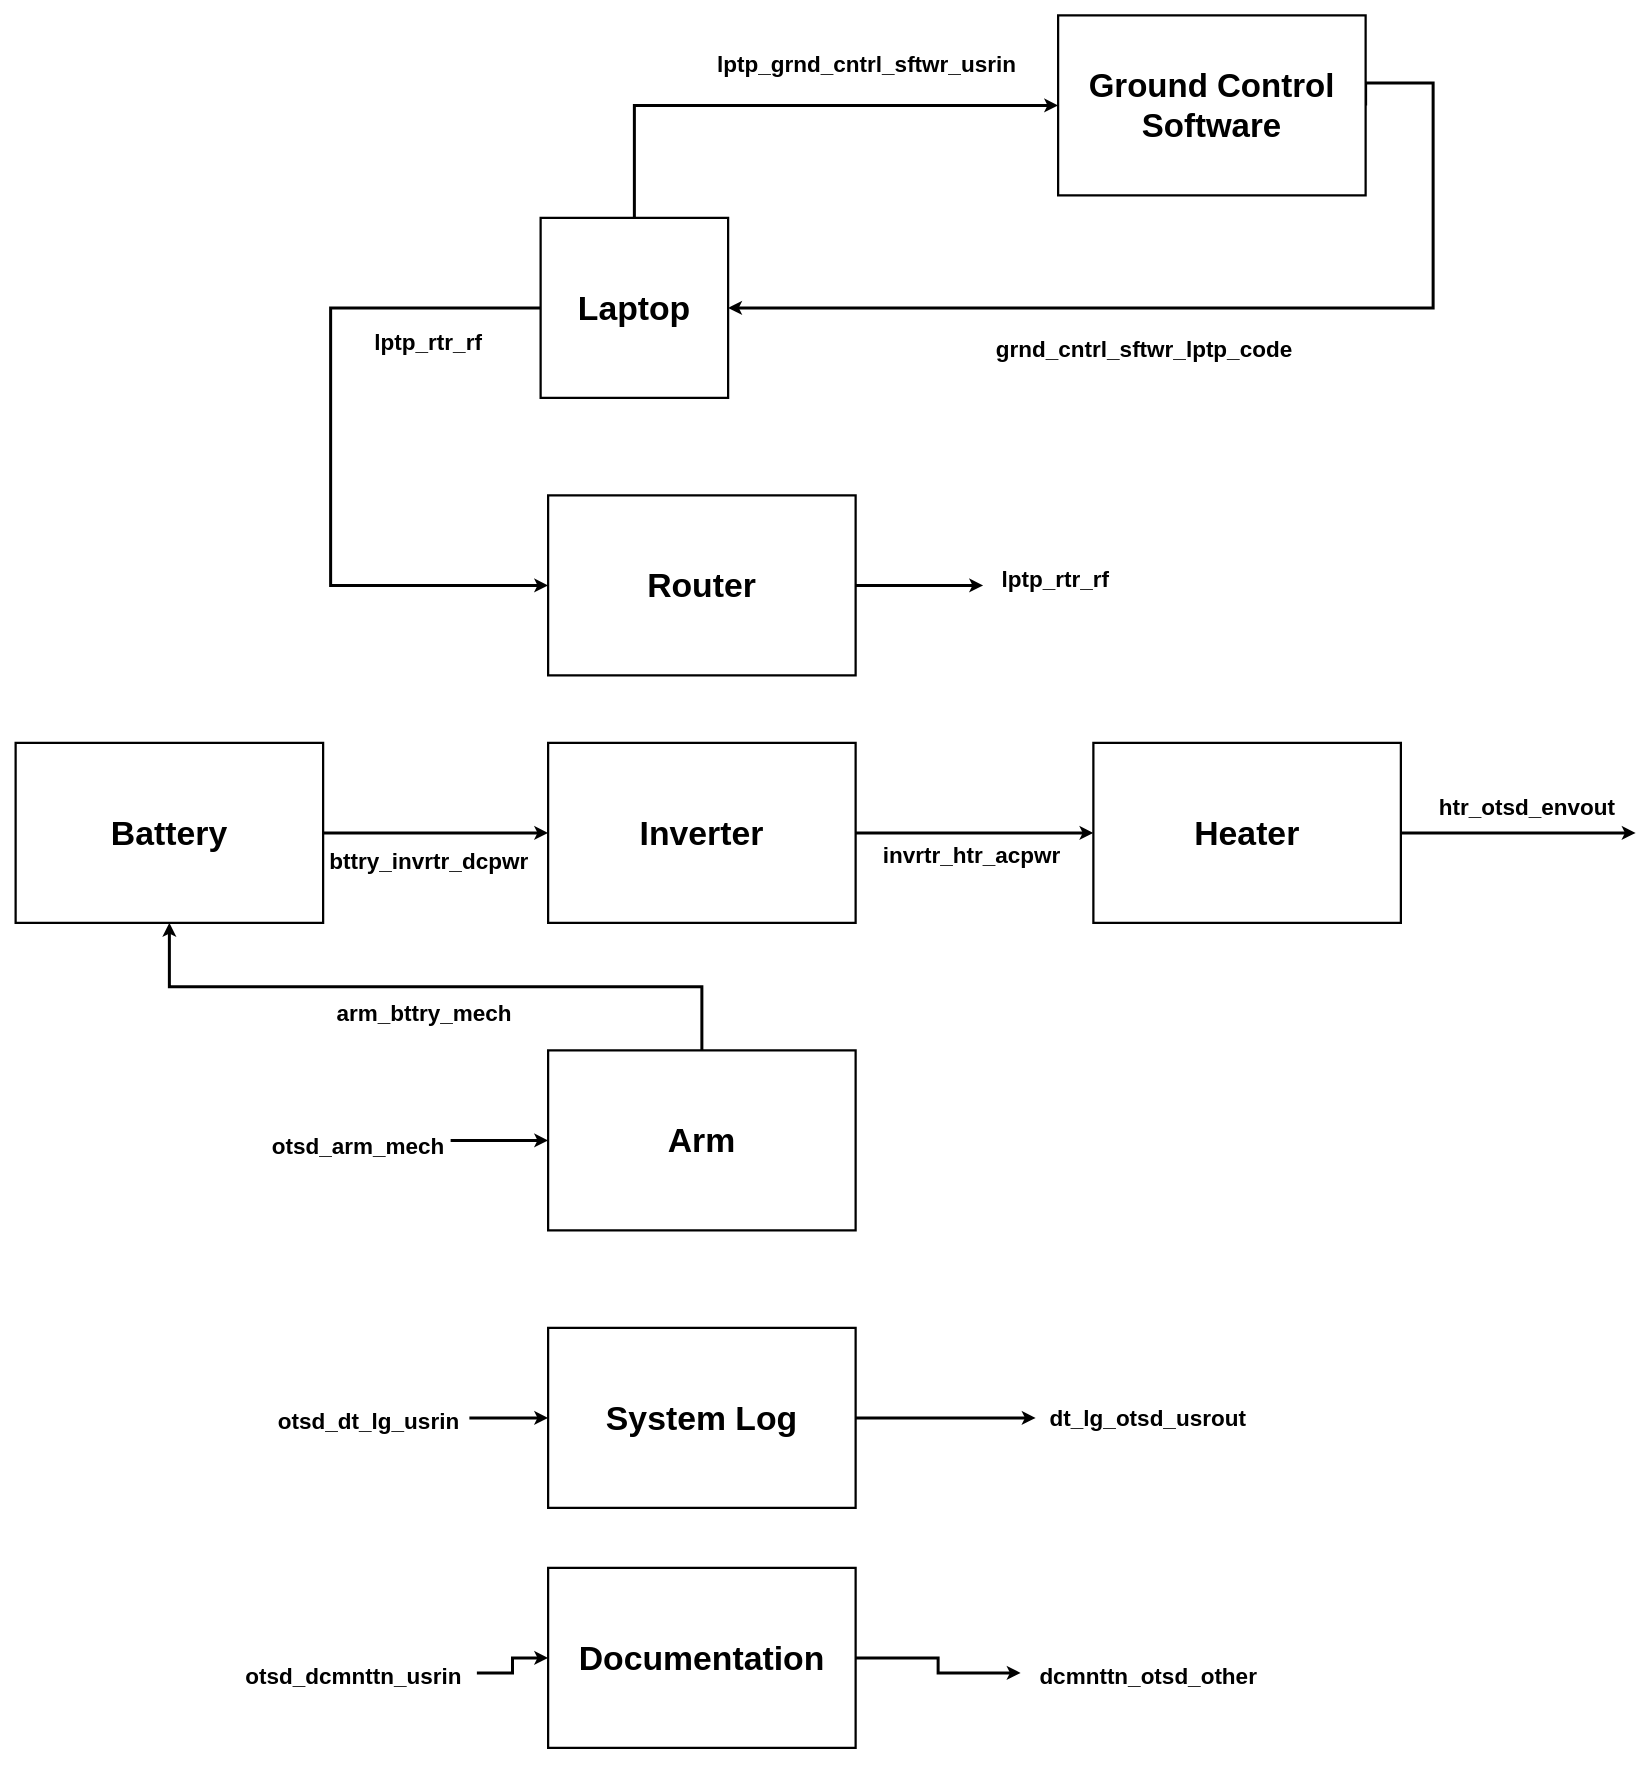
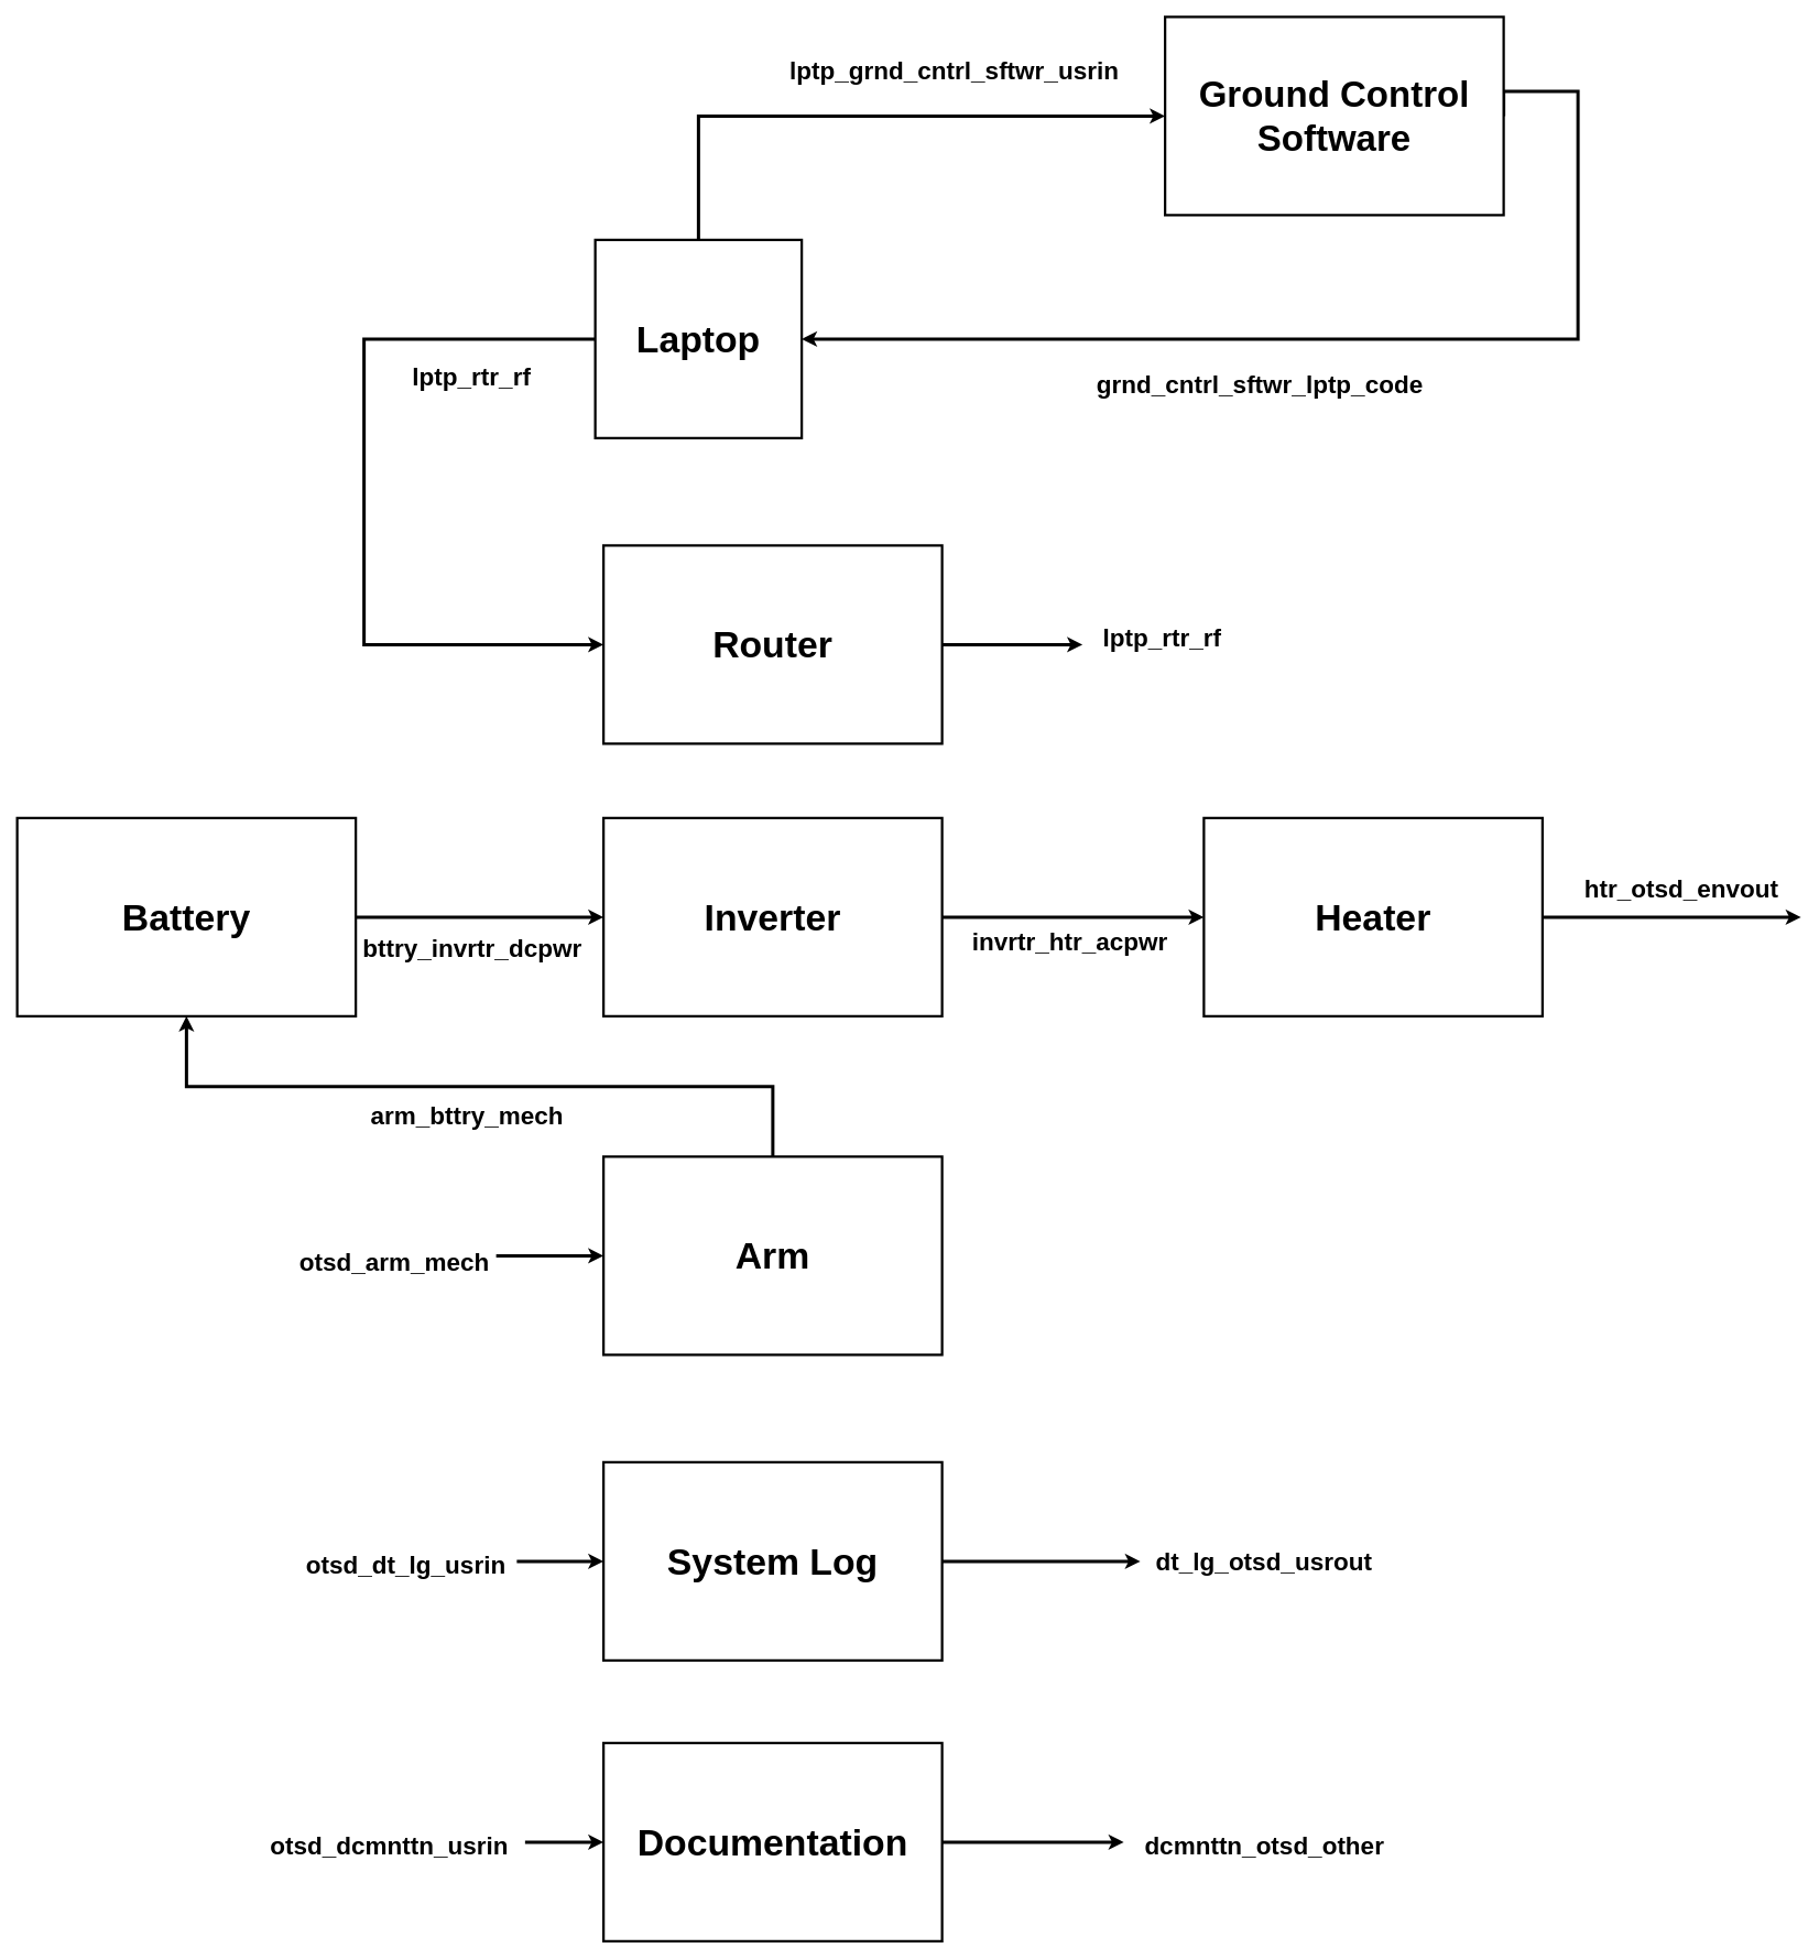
- <mxCell id="29" value="&lt;b&gt;&lt;font style=&quot;font-size: 45px&quot;&gt;Documentation&lt;/font&gt;&lt;/b&gt;" style="rounded=0;whiteSpace=wrap;html=1;strokeWidth=3;" parent="1" vertex="1"><mxGeometry x="730" y="2090" width="410" height="240" as="geometry" /></mxCell>
+ <mxCell id="29" value="&lt;b&gt;&lt;font style=&quot;font-size: 45px&quot;&gt;Documentation&lt;/font&gt;&lt;/b&gt;" style="rounded=0;whiteSpace=wrap;html=1;strokeWidth=3;" parent="1" vertex="1"><mxGeometry x="730" y="2110" width="410" height="240" as="geometry" /></mxCell>
